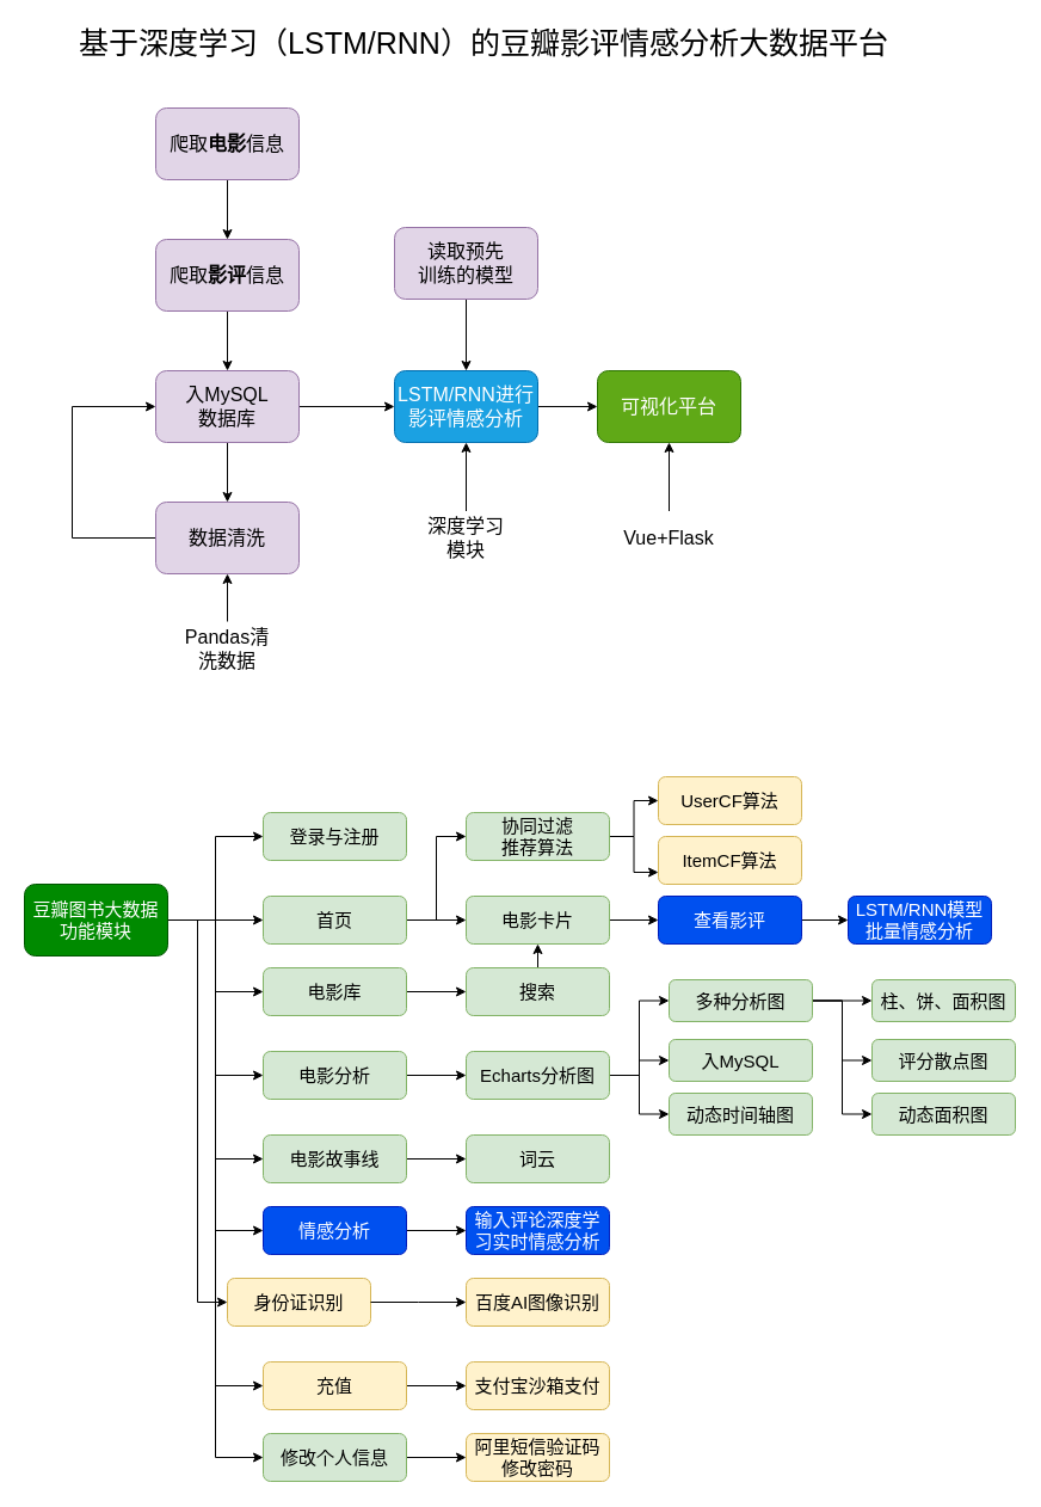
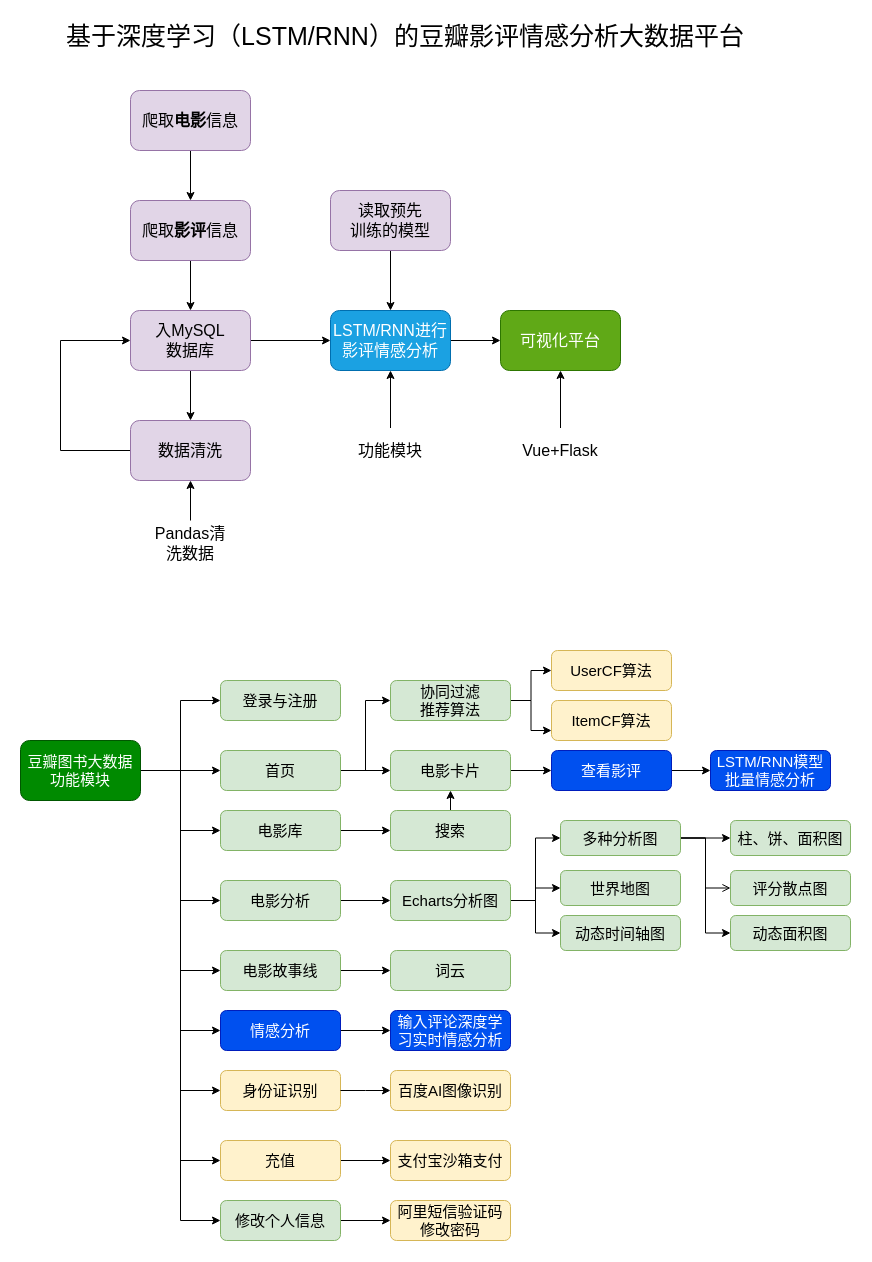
- <mxCell id="20" value="深度学习模块" style="text;html=1;strokeColor=none;fillColor=none;align=center;verticalAlign=middle;whiteSpace=wrap;rounded=0;fontSize=16;" parent="1" vertex="1"><mxGeometry x="350" y="427.5" width="80" height="45" as="geometry" /></mxCell>
+ <mxCell id="20" value="功能模块" style="text;html=1;strokeColor=none;fillColor=none;align=center;verticalAlign=middle;whiteSpace=wrap;rounded=0;fontSize=16;" parent="1" vertex="1"><mxGeometry x="350" y="427.5" width="80" height="45" as="geometry" /></mxCell>
- <mxCell id="66" style="edgeStyle=orthogonalEdgeStyle;rounded=0;orthogonalLoop=1;jettySize=auto;html=1;exitX=1;exitY=0.5;exitDx=0;exitDy=0;entryX=0;entryY=0.5;entryDx=0;entryDy=0;" parent="1" source="68" target="79" edge="1"><mxGeometry relative="1" as="geometry" /></mxCell>
+ <mxCell id="66" style="edgeStyle=orthogonalEdgeStyle;rounded=0;orthogonalLoop=1;jettySize=auto;html=1;exitX=1;exitY=0.5;exitDx=0;exitDy=0;entryX=0;entryY=0.5;entryDx=0;entryDy=0;endArrow=open;" parent="1" source="68" target="79" edge="1"><mxGeometry relative="1" as="geometry" /></mxCell>
- <mxCell id="76" value="入MySQL" style="rounded=1;whiteSpace=wrap;html=1;fontSize=15;fillColor=#d5e8d4;strokeColor=#82b366;" parent="1" vertex="1"><mxGeometry x="560" y="870" width="120" height="35" as="geometry" /></mxCell>
+ <mxCell id="76" value="世界地图" style="rounded=1;whiteSpace=wrap;html=1;fontSize=15;fillColor=#d5e8d4;strokeColor=#82b366;" parent="1" vertex="1"><mxGeometry x="560" y="870" width="120" height="35" as="geometry" /></mxCell>
- <mxCell id="43" value="身份证识别" style="rounded=1;whiteSpace=wrap;html=1;fontSize=15;fillColor=#fff2cc;strokeColor=#d6b656;" parent="1" vertex="1"><mxGeometry x="190" y="1070" width="120" height="40" as="geometry" /></mxCell>
+ <mxCell id="43" value="身份证识别" style="rounded=1;whiteSpace=wrap;html=1;fontSize=15;fillColor=#fff2cc;strokeColor=#d6b656;" parent="1" vertex="1"><mxGeometry x="220" y="1070" width="120" height="40" as="geometry" /></mxCell>
